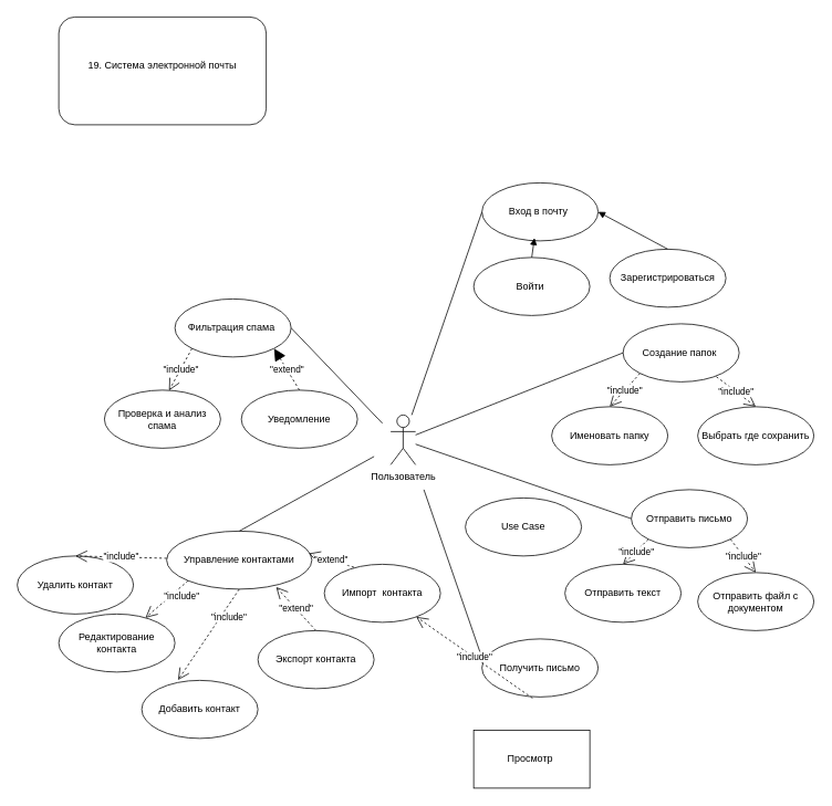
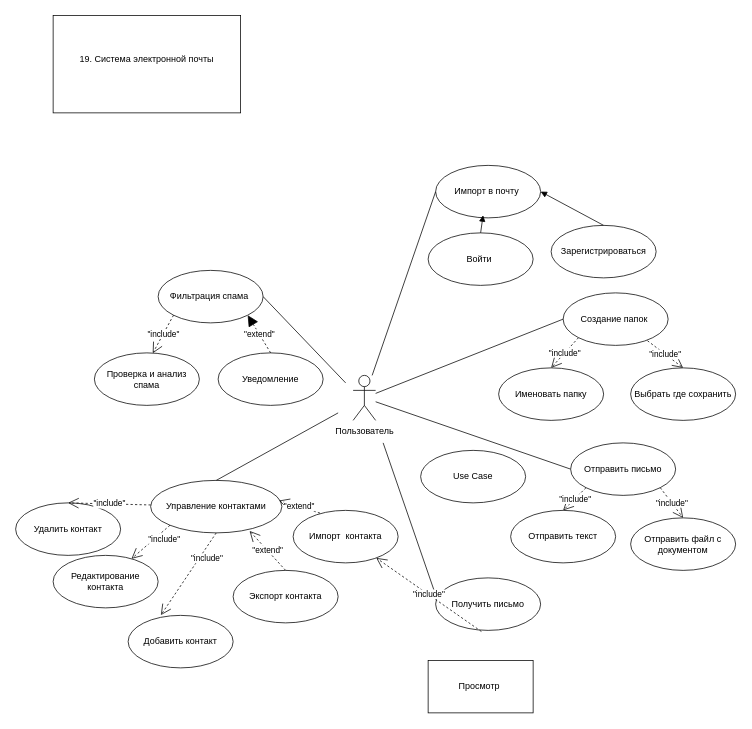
- <mxCell id="20" value="&lt;div&gt;19. Система электронной почты&lt;/div&gt;&lt;div&gt;&lt;br&gt;&lt;/div&gt;" style="html=1;whiteSpace=wrap;rounded=1;" vertex="1" parent="1"><mxGeometry x="70" y="20" width="250" height="130" as="geometry" /></mxCell>
+ <mxCell id="20" value="&lt;div&gt;19. Система электронной почты&lt;/div&gt;&lt;div&gt;&lt;br&gt;&lt;/div&gt;" style="html=1;whiteSpace=wrap;" vertex="1" parent="1"><mxGeometry x="70" y="20" width="250" height="130" as="geometry" /></mxCell>
- <mxCell id="2" value="Вход в почту&amp;nbsp;" style="ellipse;whiteSpace=wrap;html=1;" parent="1" vertex="1"><mxGeometry x="580" y="220" width="140" height="70" as="geometry" /></mxCell>
+ <mxCell id="2" value="Импорт в почту&amp;nbsp;" style="ellipse;whiteSpace=wrap;html=1;" parent="1" vertex="1"><mxGeometry x="580" y="220" width="140" height="70" as="geometry" /></mxCell>
